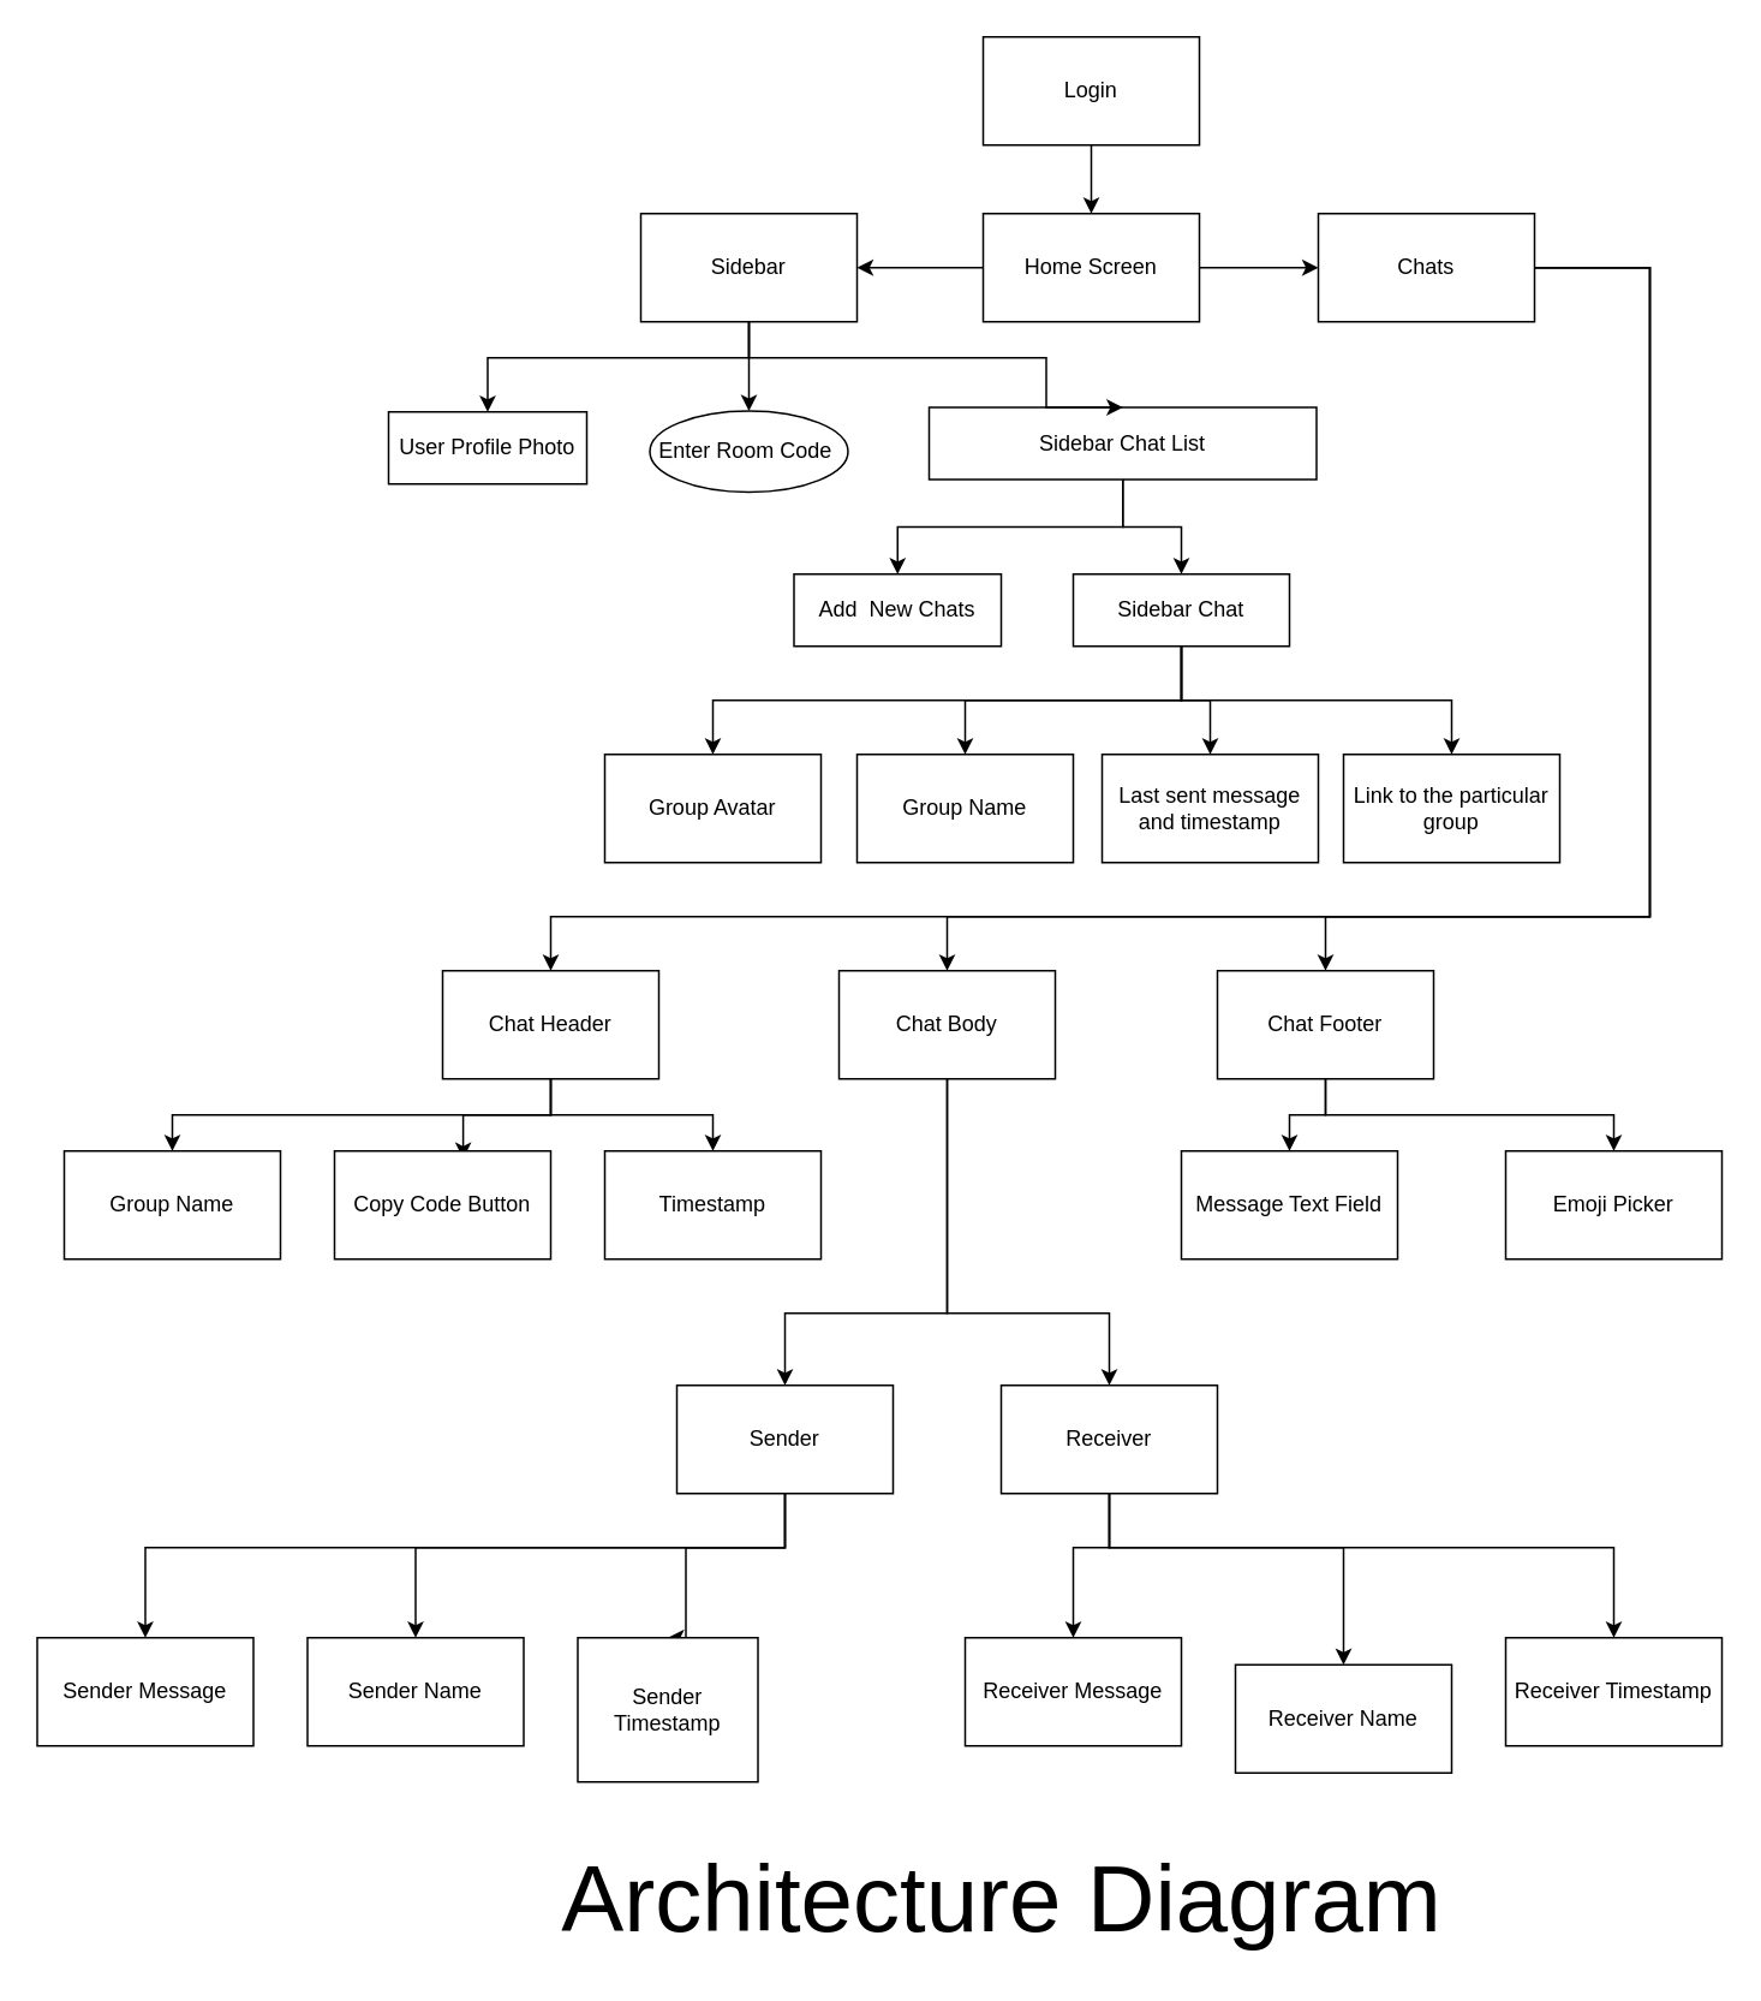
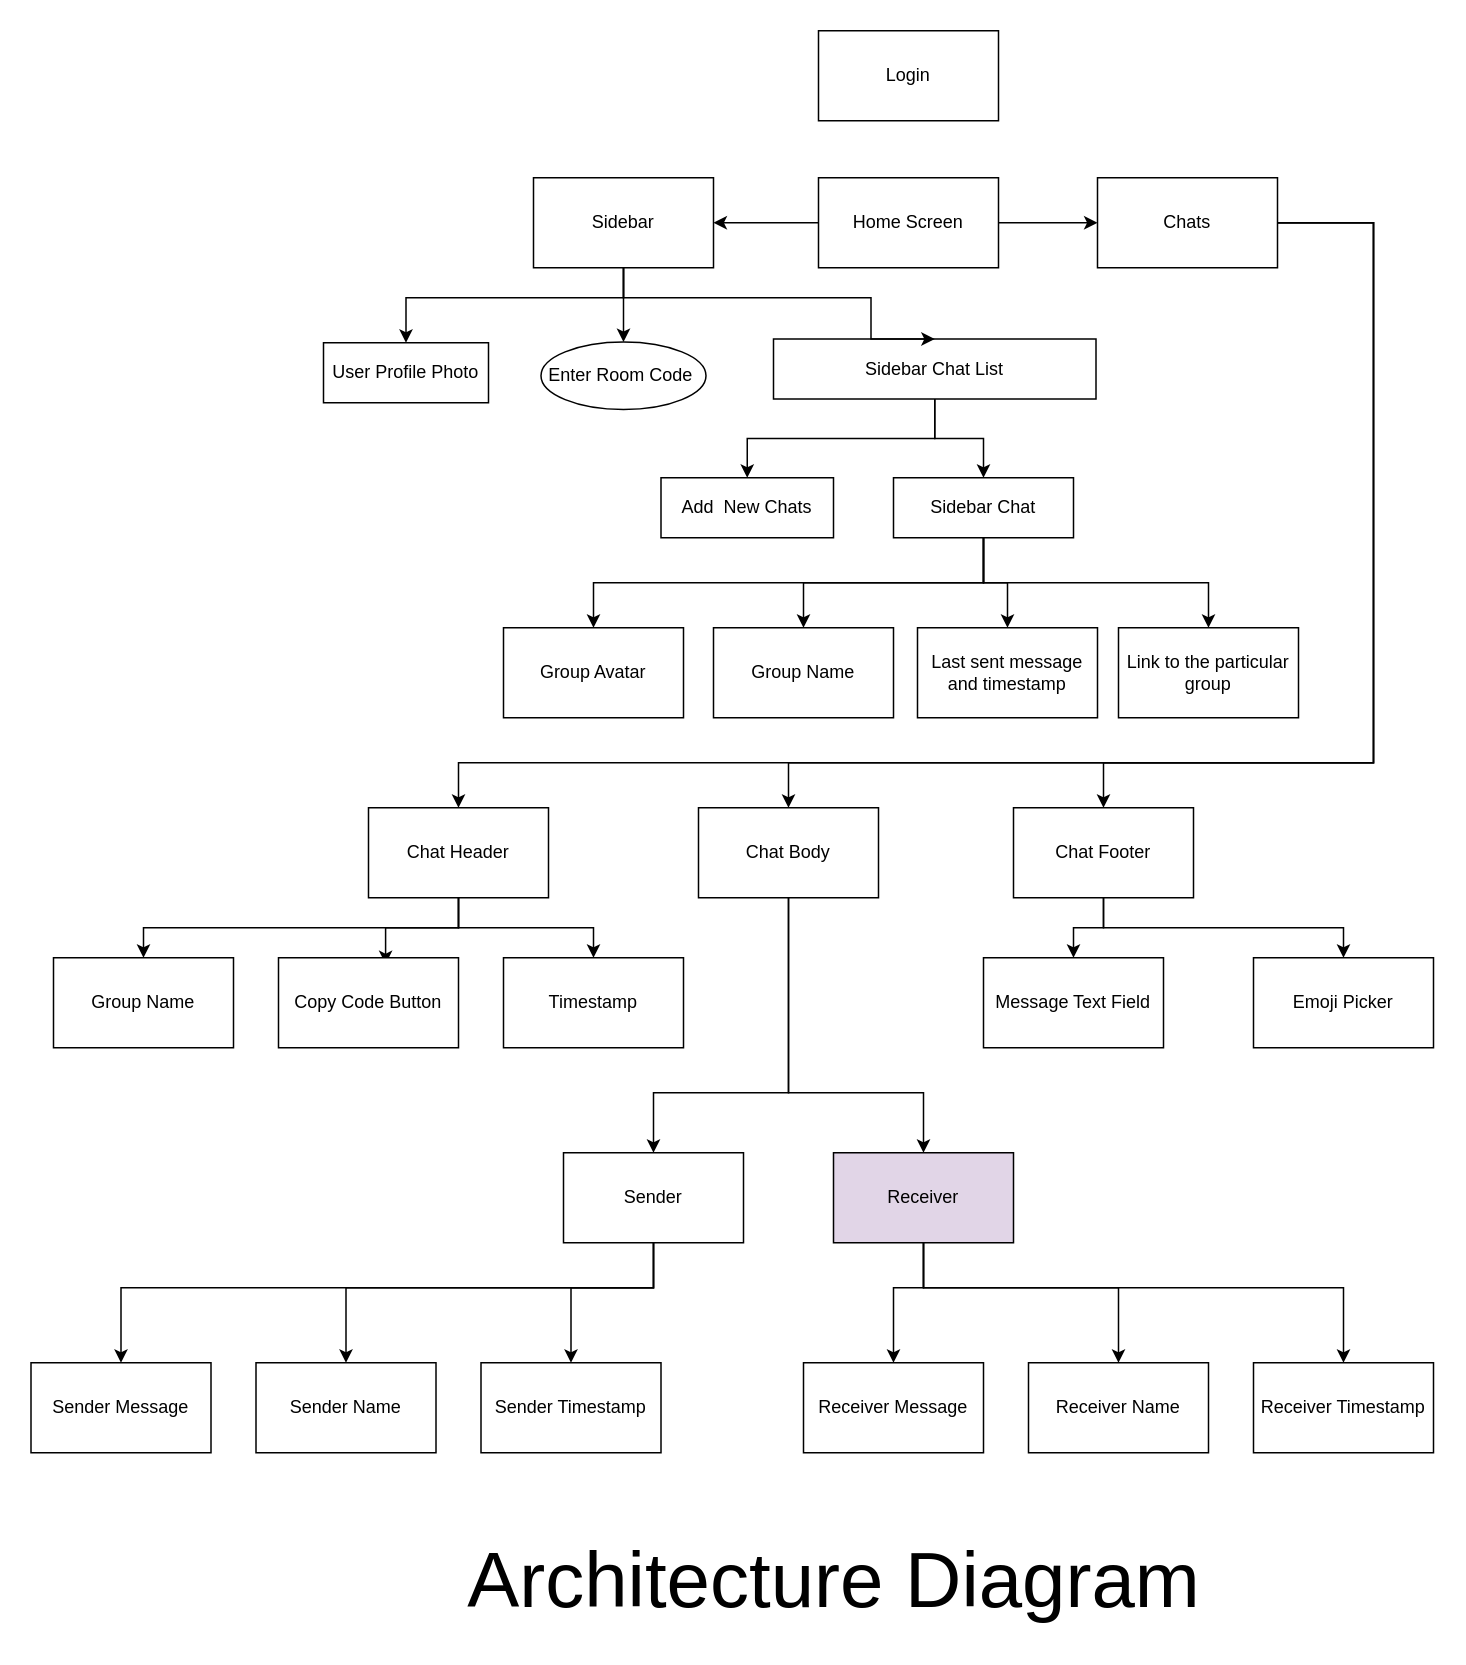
- <mxCell id="2" style="edgeStyle=orthogonalEdgeStyle;rounded=0;orthogonalLoop=1;jettySize=auto;html=1;" edge="1" parent="1" source="3" target="20"><mxGeometry relative="1" as="geometry" /></mxCell>
- <mxCell id="50" value="Receiver" style="rounded=0;whiteSpace=wrap;html=1;" vertex="1" parent="1"><mxGeometry x="555" y="768" width="120" height="60" as="geometry" /></mxCell>
+ <mxCell id="50" value="Receiver" style="rounded=0;whiteSpace=wrap;html=1;fillColor=#e1d5e7;" vertex="1" parent="1"><mxGeometry x="555" y="768" width="120" height="60" as="geometry" /></mxCell>
- <mxCell id="55" value="Sender Timestamp" style="rounded=0;whiteSpace=wrap;html=1;" vertex="1" parent="1"><mxGeometry x="320" y="908" width="100" height="80" as="geometry" /></mxCell>
+ <mxCell id="55" value="Sender Timestamp" style="rounded=0;whiteSpace=wrap;html=1;" vertex="1" parent="1"><mxGeometry x="320" y="908" width="120" height="60" as="geometry" /></mxCell>
- <mxCell id="57" value="Receiver&amp;nbsp;Name" style="rounded=0;whiteSpace=wrap;html=1;" vertex="1" parent="1"><mxGeometry x="685" y="923" width="120" height="60" as="geometry" /></mxCell>
+ <mxCell id="57" value="Receiver&amp;nbsp;Name" style="rounded=0;whiteSpace=wrap;html=1;" vertex="1" parent="1"><mxGeometry x="685" y="908" width="120" height="60" as="geometry" /></mxCell>
